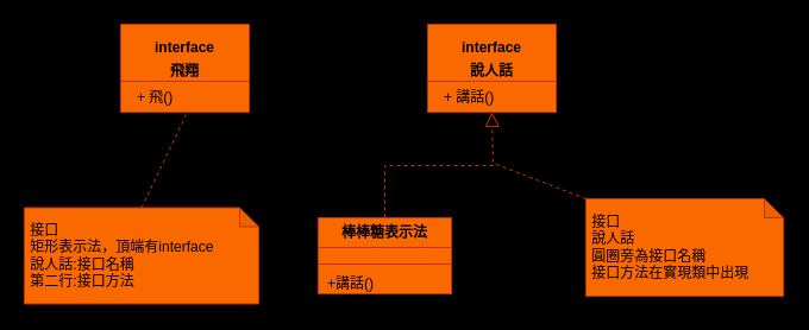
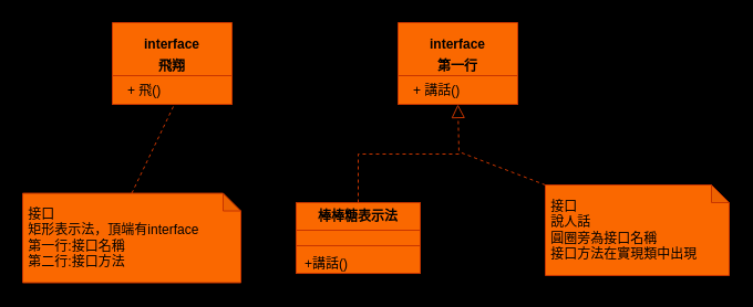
- <mxCell id="10" value="&lt;p style=&quot;border-color: var(--border-color); margin: 6px 0px 0px;&quot;&gt;interface&lt;br style=&quot;border-color: var(--border-color);&quot;&gt;&lt;/p&gt;&lt;p style=&quot;border-color: var(--border-color); margin: 6px 0px 0px;&quot;&gt;&lt;b style=&quot;border-color: var(--border-color);&quot;&gt;說人話&lt;/b&gt;&lt;/p&gt;" style="swimlane;fontStyle=1;align=center;verticalAlign=top;childLayout=stackLayout;horizontal=1;startSize=48;horizontalStack=0;resizeParent=1;resizeParentMax=0;resizeLast=0;collapsible=1;marginBottom=0;whiteSpace=wrap;html=1;strokeColor=#C73500;fontColor=#000000;fillColor=#fa6800;" parent="1" vertex="1"><mxGeometry x="359" y="20" width="108" height="74" as="geometry" /></mxCell>
+ <mxCell id="10" value="&lt;p style=&quot;border-color: var(--border-color); margin: 6px 0px 0px;&quot;&gt;interface&lt;br style=&quot;border-color: var(--border-color);&quot;&gt;&lt;/p&gt;&lt;p style=&quot;border-color: var(--border-color); margin: 6px 0px 0px;&quot;&gt;&lt;b style=&quot;border-color: var(--border-color);&quot;&gt;第一行&lt;/b&gt;&lt;/p&gt;" style="swimlane;fontStyle=1;align=center;verticalAlign=top;childLayout=stackLayout;horizontal=1;startSize=48;horizontalStack=0;resizeParent=1;resizeParentMax=0;resizeLast=0;collapsible=1;marginBottom=0;whiteSpace=wrap;html=1;strokeColor=#C73500;fontColor=#000000;fillColor=#fa6800;" parent="1" vertex="1"><mxGeometry x="359" y="20" width="108" height="74" as="geometry" /></mxCell>
- <mxCell id="9" value="&lt;div style=&quot;border-color: var(--border-color);&quot;&gt;&amp;nbsp;接口&lt;/div&gt;&lt;div style=&quot;border-color: var(--border-color);&quot;&gt;&lt;span style=&quot;border-color: var(--border-color); background-color: initial;&quot;&gt;&amp;nbsp;矩形表示法，頂端有&lt;/span&gt;interface&lt;/div&gt;&lt;div style=&quot;border-color: var(--border-color);&quot;&gt;&amp;nbsp;說人話:接口名稱&lt;/div&gt;&lt;div style=&quot;border-color: var(--border-color);&quot;&gt;&amp;nbsp;第二行:接口方法&lt;/div&gt;" style="shape=note;whiteSpace=wrap;html=1;backgroundOutline=1;darkOpacity=0.05;strokeColor=#C73500;fontColor=#000000;fillColor=#fa6800;size=16;align=left;" parent="1" vertex="1"><mxGeometry x="20" y="174.52" width="197" height="81" as="geometry" /></mxCell>
+ <mxCell id="9" value="&lt;div style=&quot;border-color: var(--border-color);&quot;&gt;&amp;nbsp;接口&lt;/div&gt;&lt;div style=&quot;border-color: var(--border-color);&quot;&gt;&lt;span style=&quot;border-color: var(--border-color); background-color: initial;&quot;&gt;&amp;nbsp;矩形表示法，頂端有&lt;/span&gt;interface&lt;/div&gt;&lt;div style=&quot;border-color: var(--border-color);&quot;&gt;&amp;nbsp;第一行:接口名稱&lt;/div&gt;&lt;div style=&quot;border-color: var(--border-color);&quot;&gt;&amp;nbsp;第二行:接口方法&lt;/div&gt;" style="shape=note;whiteSpace=wrap;html=1;backgroundOutline=1;darkOpacity=0.05;strokeColor=#C73500;fontColor=#000000;fillColor=#fa6800;size=16;align=left;" parent="1" vertex="1"><mxGeometry x="20" y="174.52" width="197" height="81" as="geometry" /></mxCell>
